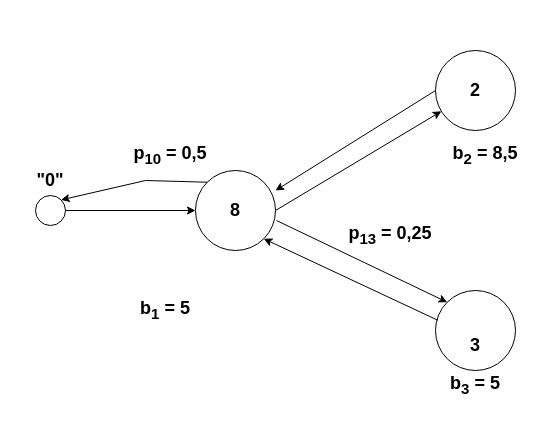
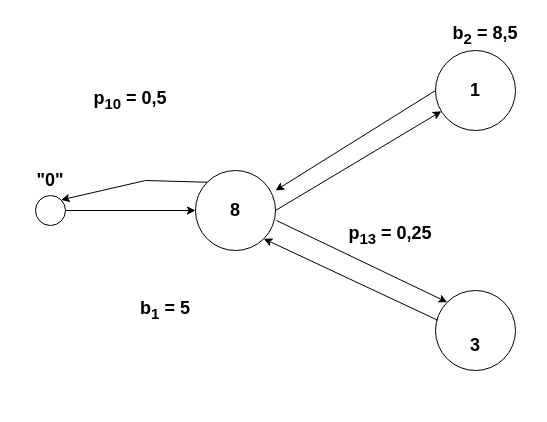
- <mxCell id="10" value="&lt;b&gt;&lt;font style=&quot;font-size: 18px;&quot;&gt;2&lt;/font&gt;&lt;/b&gt;" style="text;html=1;align=center;verticalAlign=middle;whiteSpace=wrap;rounded=0;" vertex="1" parent="1"><mxGeometry x="445" y="75" width="60" height="30" as="geometry" /></mxCell>
+ <mxCell id="10" value="&lt;b&gt;&lt;font style=&quot;font-size: 18px;&quot;&gt;1&lt;/font&gt;&lt;/b&gt;" style="text;html=1;align=center;verticalAlign=middle;whiteSpace=wrap;rounded=0;" vertex="1" parent="1"><mxGeometry x="445" y="75" width="60" height="30" as="geometry" /></mxCell>
- <mxCell id="14" value="&lt;b&gt;&lt;font style=&quot;font-size: 18px;&quot;&gt;p&lt;sub&gt;10&lt;/sub&gt;&amp;nbsp;= 0,5&lt;/font&gt;&lt;/b&gt;" style="text;html=1;align=center;verticalAlign=middle;whiteSpace=wrap;rounded=0;" vertex="1" parent="1"><mxGeometry x="125" y="140" width="90" height="30" as="geometry" /></mxCell>
+ <mxCell id="14" value="&lt;b&gt;&lt;font style=&quot;font-size: 18px;&quot;&gt;p&lt;sub&gt;10&lt;/sub&gt;&amp;nbsp;= 0,5&lt;/font&gt;&lt;/b&gt;" style="text;html=1;align=center;verticalAlign=middle;whiteSpace=wrap;rounded=0;" vertex="1" parent="1"><mxGeometry x="85" y="85" width="90" height="30" as="geometry" /></mxCell>
- <mxCell id="17" value="&lt;span style=&quot;font-size: 18px;&quot;&gt;&lt;b&gt;b&lt;sub&gt;2&lt;/sub&gt;&amp;nbsp;= 8,5&lt;/b&gt;&lt;/span&gt;" style="text;html=1;align=center;verticalAlign=middle;whiteSpace=wrap;rounded=0;" vertex="1" parent="1"><mxGeometry x="445" y="140" width="80" height="30" as="geometry" /></mxCell>
+ <mxCell id="17" value="&lt;span style=&quot;font-size: 18px;&quot;&gt;&lt;b&gt;b&lt;sub&gt;2&lt;/sub&gt;&amp;nbsp;= 8,5&lt;/b&gt;&lt;/span&gt;" style="text;html=1;align=center;verticalAlign=middle;whiteSpace=wrap;rounded=0;" vertex="1" parent="1"><mxGeometry x="445" y="20" width="80" height="30" as="geometry" /></mxCell>
- <mxCell id="18" value="&lt;span style=&quot;font-size: 18px;&quot;&gt;&lt;b&gt;b&lt;sub&gt;3&lt;/sub&gt;&amp;nbsp;= 5&lt;/b&gt;&lt;/span&gt;" style="text;html=1;align=center;verticalAlign=middle;whiteSpace=wrap;rounded=0;" vertex="1" parent="1"><mxGeometry x="445" y="370" width="60" height="30" as="geometry" /></mxCell>
